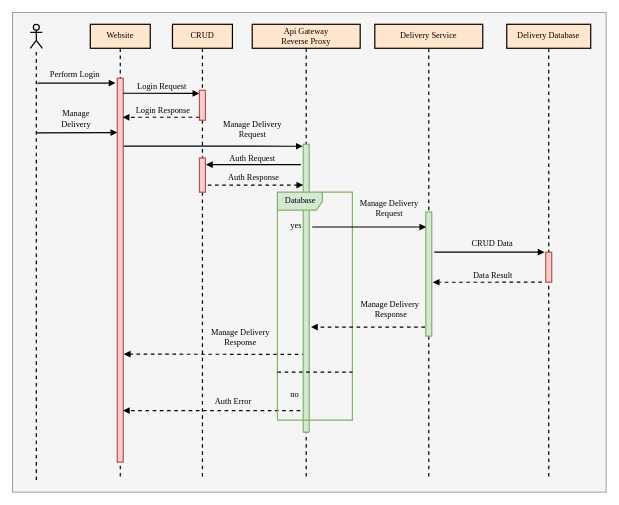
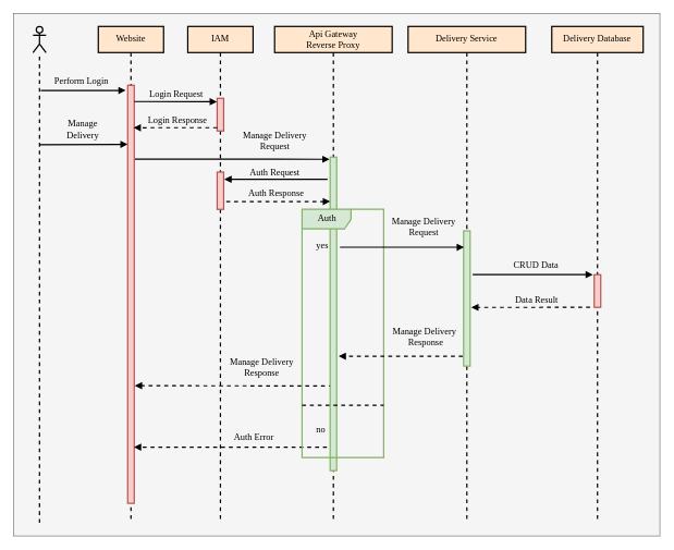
- <mxCell id="9" value="CRUD" style="shape=umlLifeline;perimeter=lifelinePerimeter;whiteSpace=wrap;html=1;container=1;collapsible=0;recursiveResize=0;outlineConnect=0;fillColor=#ffe6cc;strokeColor=#000000;fontSize=14;strokeWidth=2;fontFamily=Verdana;" parent="1" vertex="1"><mxGeometry x="287" y="40" width="100" height="760" as="geometry" /></mxCell>
+ <mxCell id="9" value="IAM" style="shape=umlLifeline;perimeter=lifelinePerimeter;whiteSpace=wrap;html=1;container=1;collapsible=0;recursiveResize=0;outlineConnect=0;fillColor=#ffe6cc;strokeColor=#000000;fontSize=14;strokeWidth=2;fontFamily=Verdana;" parent="1" vertex="1"><mxGeometry x="287" y="40" width="100" height="760" as="geometry" /></mxCell>
- <mxCell id="38" value="Database" style="shape=umlFrame;tabWidth=110;tabHeight=30;tabPosition=left;html=1;boundedLbl=1;labelInHeader=1;width=75;height=30;fontSize=14;fillColor=#d5e8d4;strokeColor=#82b366;strokeWidth=2;fontFamily=Verdana;" parent="34" vertex="1"><mxGeometry x="42" y="280" width="125" height="380" as="geometry" /></mxCell>
+ <mxCell id="38" value="Auth" style="shape=umlFrame;tabWidth=110;tabHeight=30;tabPosition=left;html=1;boundedLbl=1;labelInHeader=1;width=75;height=30;fontSize=14;fillColor=#d5e8d4;strokeColor=#82b366;strokeWidth=2;fontFamily=Verdana;" parent="34" vertex="1"><mxGeometry x="42" y="280" width="125" height="380" as="geometry" /></mxCell>
